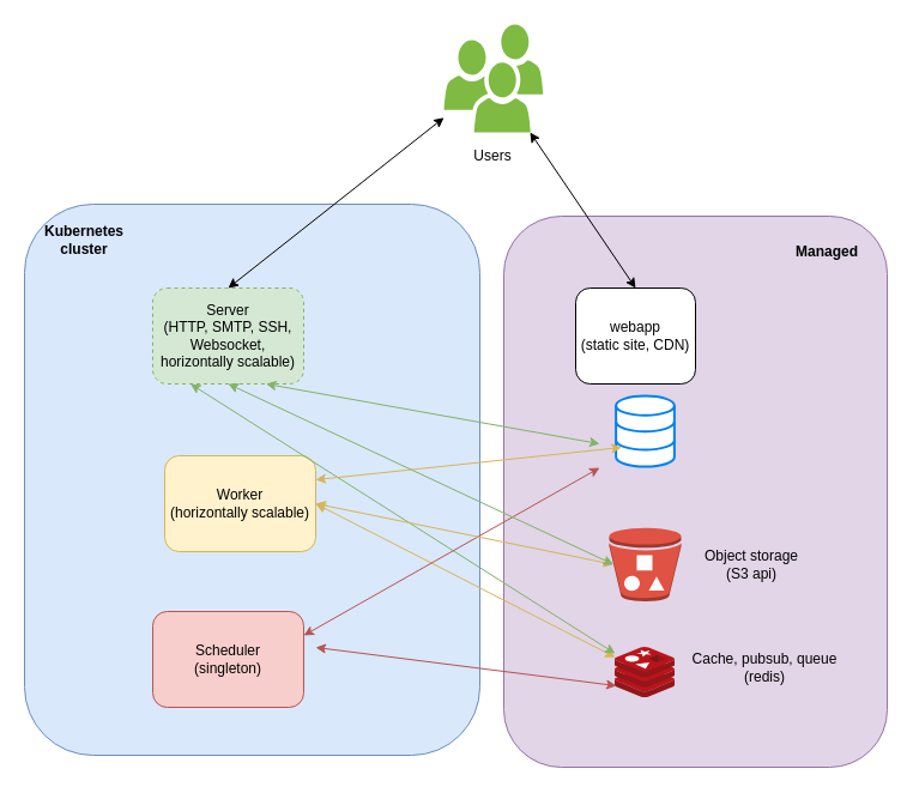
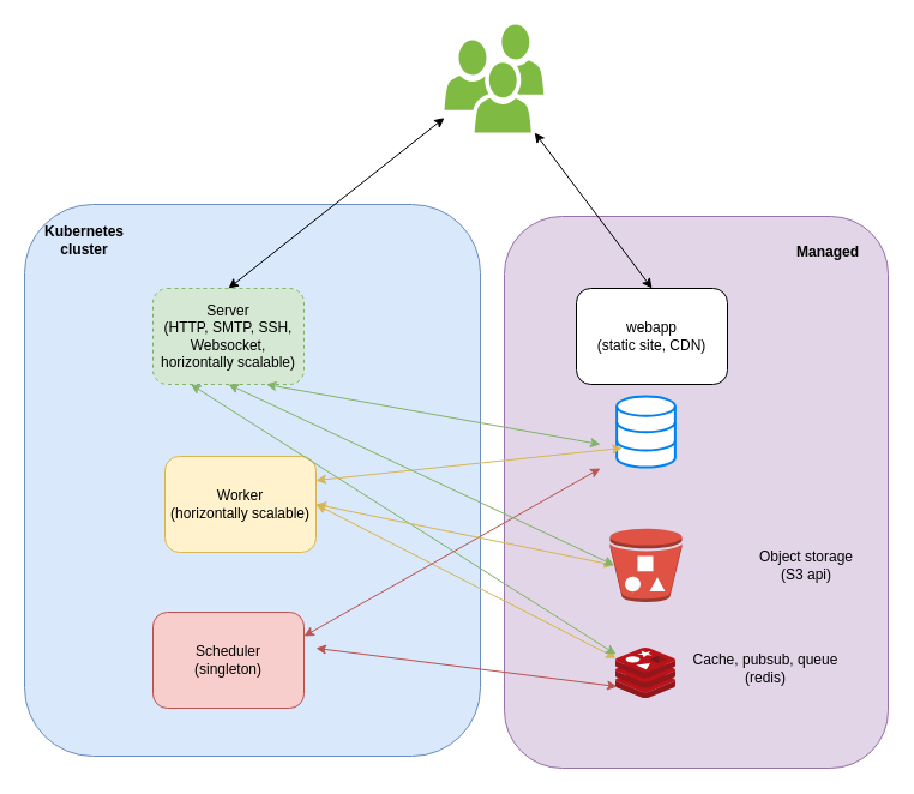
- <mxCell id="17" value="Users" style="text;html=1;strokeColor=none;fillColor=none;align=center;verticalAlign=middle;whiteSpace=wrap;rounded=0;" parent="1" vertex="1"><mxGeometry x="391.4" y="120" width="40" height="20" as="geometry" /></mxCell>
- <mxCell id="9" value="&lt;div&gt;webapp&lt;br&gt;&lt;/div&gt;&lt;div&gt;(static site, CDN)&lt;/div&gt;" style="rounded=1;whiteSpace=wrap;html=1;" parent="1" vertex="1"><mxGeometry x="480" y="240" width="100" height="80" as="geometry" /></mxCell>
+ <mxCell id="9" value="&lt;div&gt;webapp&lt;br&gt;&lt;/div&gt;&lt;div&gt;(static site, CDN)&lt;/div&gt;" style="rounded=1;whiteSpace=wrap;html=1;" parent="1" vertex="1"><mxGeometry x="480" y="240" width="126" height="80" as="geometry" /></mxCell>
- <mxCell id="28" value="&lt;div&gt;Object storage&lt;br&gt;&lt;/div&gt;&lt;div&gt;(S3 api)&lt;br&gt;&lt;/div&gt;" style="text;html=1;strokeColor=none;fillColor=none;align=center;verticalAlign=middle;whiteSpace=wrap;rounded=0;" vertex="1" parent="1"><mxGeometry x="568" y="445.75" width="117.63" height="50" as="geometry" /></mxCell>
+ <mxCell id="28" value="&lt;div&gt;Object storage&lt;br&gt;&lt;/div&gt;&lt;div&gt;(S3 api)&lt;br&gt;&lt;/div&gt;" style="text;html=1;strokeColor=none;fillColor=none;align=center;verticalAlign=middle;whiteSpace=wrap;rounded=0;" vertex="1" parent="1"><mxGeometry x="613" y="445.75" width="117.63" height="50" as="geometry" /></mxCell>
